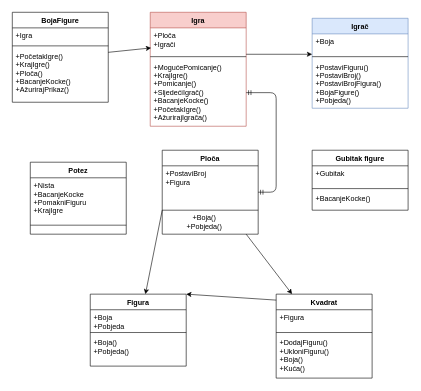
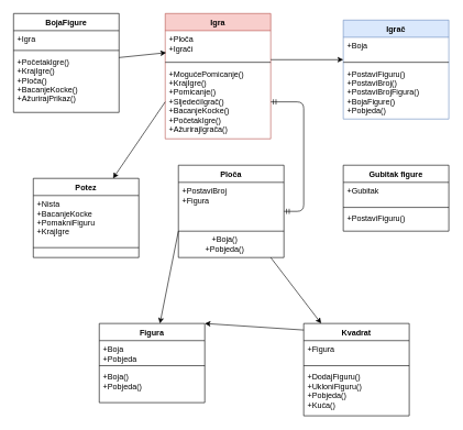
+ <mxCell id="35" value="" style="endArrow=classic;html=1;exitX=0;exitY=0.5;exitDx=0;exitDy=0;" parent="1" source="9" target="13" edge="1"><mxGeometry width="50" height="50" relative="1" as="geometry"><mxPoint x="120" y="240" as="sourcePoint" /><mxPoint x="170" y="190" as="targetPoint" /></mxGeometry></mxCell>
- <mxCell id="24" value="+BacanjeKocke()" style="text;strokeColor=none;fillColor=none;align=left;verticalAlign=top;spacingLeft=4;spacingRight=4;overflow=hidden;rotatable=0;points=[[0,0.5],[1,0.5]];portConstraint=eastwest;" parent="21" vertex="1"><mxGeometry y="68" width="160" height="32" as="geometry" /></mxCell>
+ <mxCell id="24" value="+PostaviFiguru()" style="text;strokeColor=none;fillColor=none;align=left;verticalAlign=top;spacingLeft=4;spacingRight=4;overflow=hidden;rotatable=0;points=[[0,0.5],[1,0.5]];portConstraint=eastwest;" parent="21" vertex="1"><mxGeometry y="68" width="160" height="32" as="geometry" /></mxCell>
- <mxCell id="28" value="+DodajFiguru()&#10;+UkloniFiguru()&#10;+Boja()&#10;+Kuća()" style="text;strokeColor=none;fillColor=none;align=left;verticalAlign=top;spacingLeft=4;spacingRight=4;overflow=hidden;rotatable=0;points=[[0,0.5],[1,0.5]];portConstraint=eastwest;" parent="25" vertex="1"><mxGeometry y="68" width="160" height="72" as="geometry" /></mxCell>
+ <mxCell id="28" value="+DodajFiguru()&#10;+UkloniFiguru()&#10;+Pobjeda()&#10;+Kuća()" style="text;strokeColor=none;fillColor=none;align=left;verticalAlign=top;spacingLeft=4;spacingRight=4;overflow=hidden;rotatable=0;points=[[0,0.5],[1,0.5]];portConstraint=eastwest;" parent="25" vertex="1"><mxGeometry y="68" width="160" height="72" as="geometry" /></mxCell>
